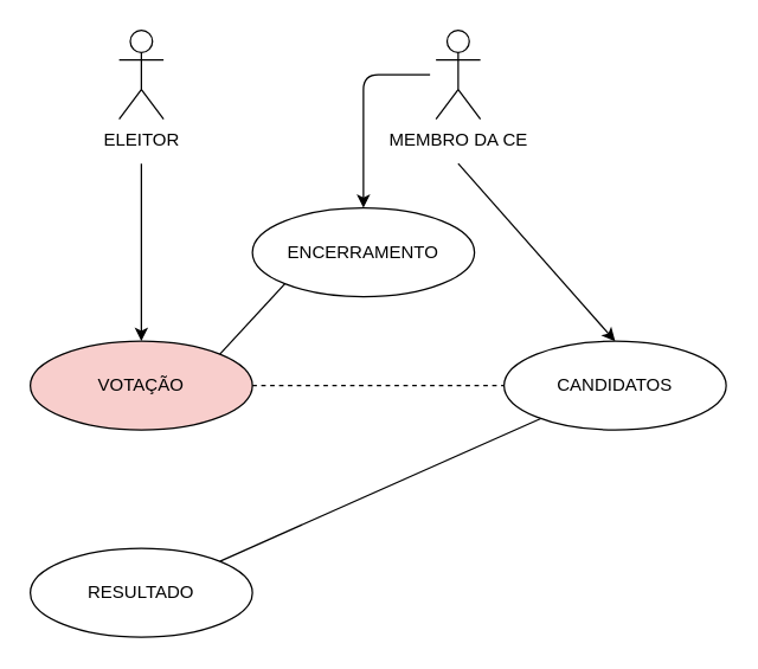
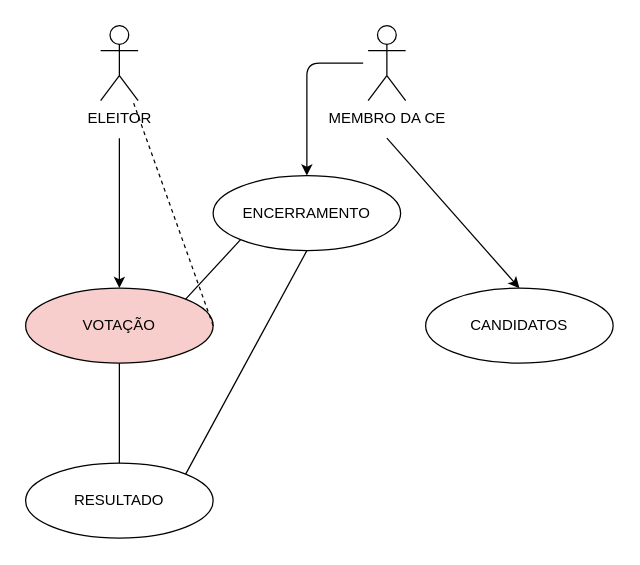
- <mxCell id="8" value="" style="endArrow=none;dashed=1;html=1;exitX=1;exitY=0.5;exitDx=0;exitDy=0;entryX=0;entryY=0.5;entryDx=0;entryDy=0;" parent="1" source="4" target="6" edge="1"><mxGeometry width="50" height="50" relative="1" as="geometry"><mxPoint x="270" y="300" as="sourcePoint" /><mxPoint x="220" y="260" as="targetPoint" /></mxGeometry></mxCell>
+ <mxCell id="8" value="" style="endArrow=none;dashed=1;html=1;exitX=1;exitY=0.5;exitDx=0;exitDy=0;" parent="1" source="4" target="2" edge="1"><mxGeometry width="50" height="50" relative="1" as="geometry"><mxPoint x="270" y="300" as="sourcePoint" /><mxPoint x="220" y="260" as="targetPoint" /></mxGeometry></mxCell>
+ <mxCell id="10" value="" style="endArrow=none;html=1;exitX=0.5;exitY=0;exitDx=0;exitDy=0;entryX=0.5;entryY=1;entryDx=0;entryDy=0;" parent="1" source="9" target="4" edge="1"><mxGeometry width="50" height="50" relative="1" as="geometry"><mxPoint x="270" y="260" as="sourcePoint" /><mxPoint x="320" y="210" as="targetPoint" /></mxGeometry></mxCell>
- <mxCell id="14" value="" style="endArrow=none;html=1;exitX=1;exitY=0;exitDx=0;exitDy=0;" edge="1" parent="1" source="9" target="6"><mxGeometry width="50" height="50" relative="1" as="geometry"><mxPoint x="270" y="260" as="sourcePoint" /><mxPoint x="320" y="210" as="targetPoint" /></mxGeometry></mxCell>
+ <mxCell id="14" value="" style="endArrow=none;html=1;entryX=0.5;entryY=1;entryDx=0;entryDy=0;exitX=1;exitY=0;exitDx=0;exitDy=0;" edge="1" parent="1" source="9" target="11"><mxGeometry width="50" height="50" relative="1" as="geometry"><mxPoint x="270" y="260" as="sourcePoint" /><mxPoint x="320" y="210" as="targetPoint" /></mxGeometry></mxCell>
